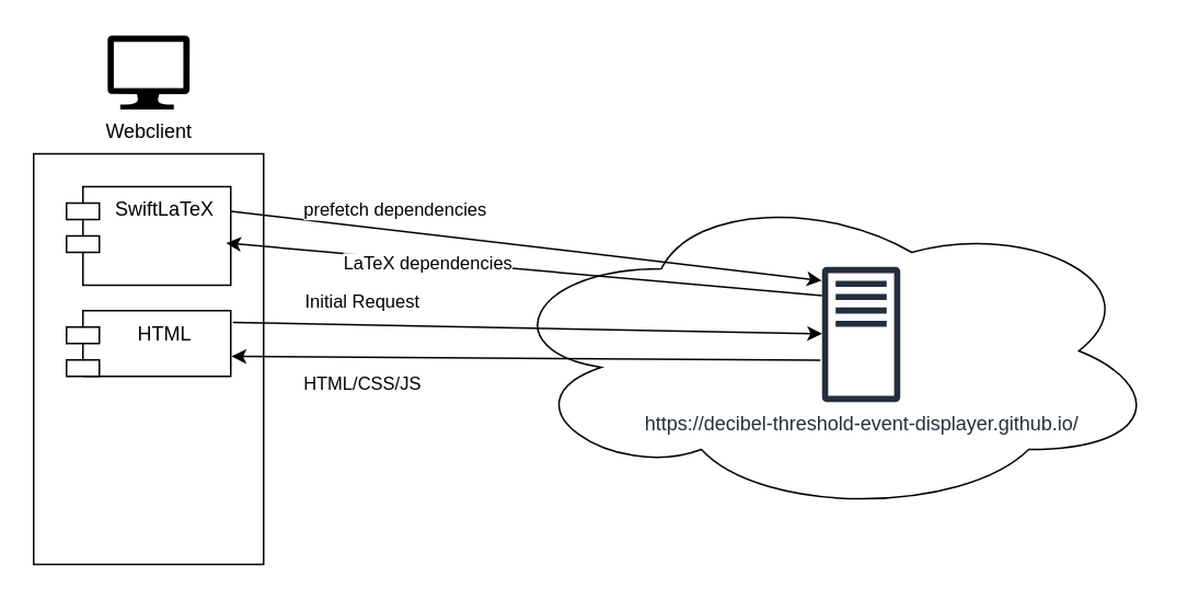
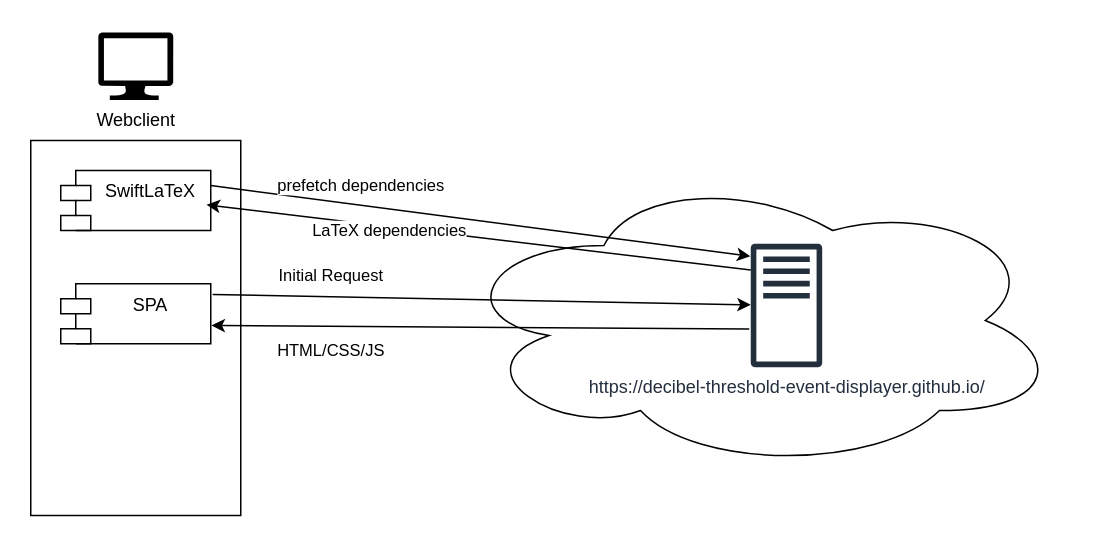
- <mxCell id="4" value="SwiftLaTeX" style="shape=module;align=left;spacingLeft=20;align=center;verticalAlign=top;whiteSpace=wrap;html=1;" vertex="1" parent="2"><mxGeometry x="20" y="49.997" width="100" height="60" as="geometry" /></mxCell>
+ <mxCell id="4" value="SwiftLaTeX" style="shape=module;align=left;spacingLeft=20;align=center;verticalAlign=top;whiteSpace=wrap;html=1;" vertex="1" parent="2"><mxGeometry x="20" y="49.997" width="100" height="40" as="geometry" /></mxCell>
- <mxCell id="5" value="HTML" style="shape=module;align=left;spacingLeft=20;align=center;verticalAlign=top;whiteSpace=wrap;html=1;" vertex="1" parent="2"><mxGeometry x="20" y="125.53" width="100" height="40" as="geometry" /></mxCell>
+ <mxCell id="5" value="SPA" style="shape=module;align=left;spacingLeft=20;align=center;verticalAlign=top;whiteSpace=wrap;html=1;" vertex="1" parent="2"><mxGeometry x="20" y="125.53" width="100" height="40" as="geometry" /></mxCell>
